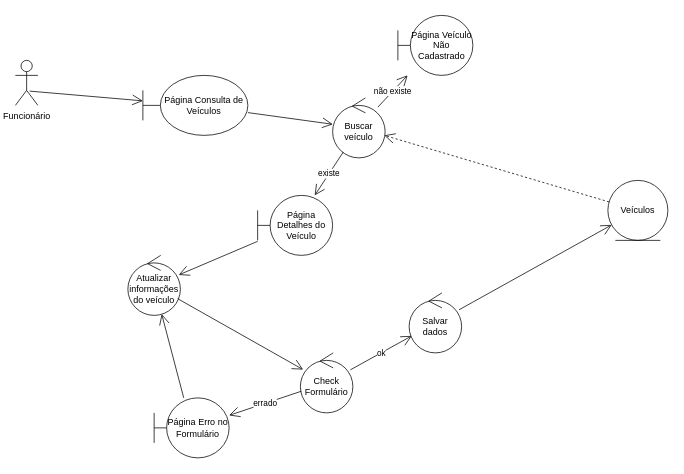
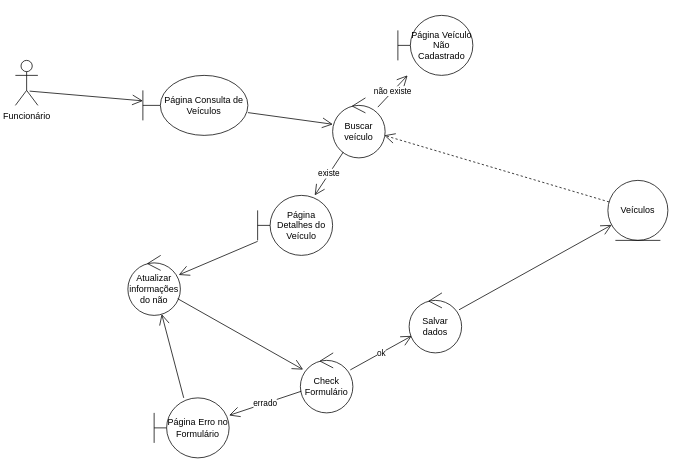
- <mxCell id="11" value="Atualizar informações do veículo" style="ellipse;shape=umlControl;whiteSpace=wrap;html=1;" parent="1" vertex="1"><mxGeometry x="170" y="340" width="70" height="80" as="geometry" /></mxCell>
+ <mxCell id="11" value="Atualizar informações do não" style="ellipse;shape=umlControl;whiteSpace=wrap;html=1;" parent="1" vertex="1"><mxGeometry x="170" y="340" width="70" height="80" as="geometry" /></mxCell>
